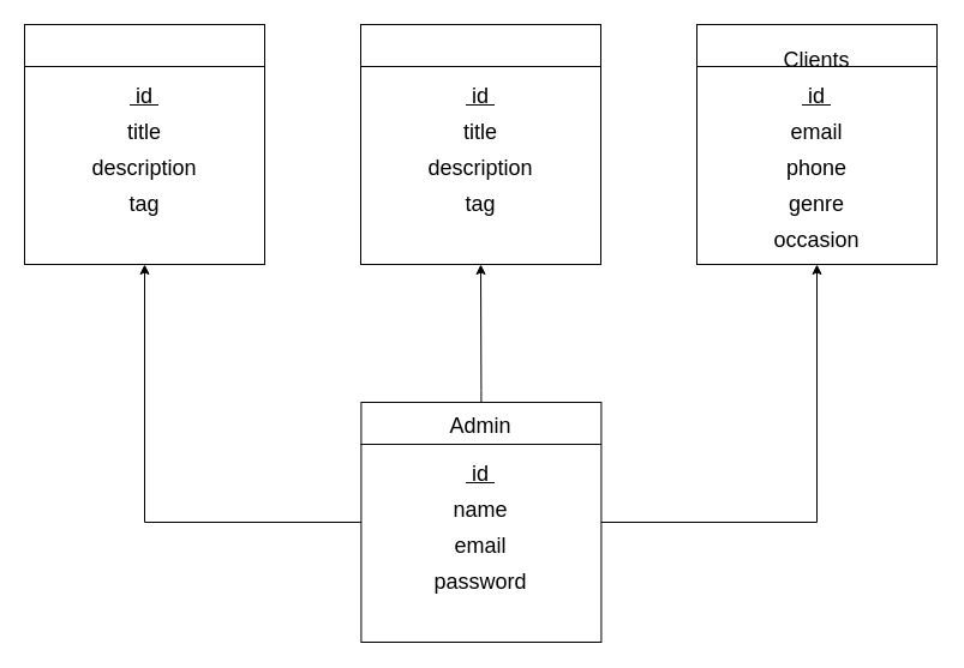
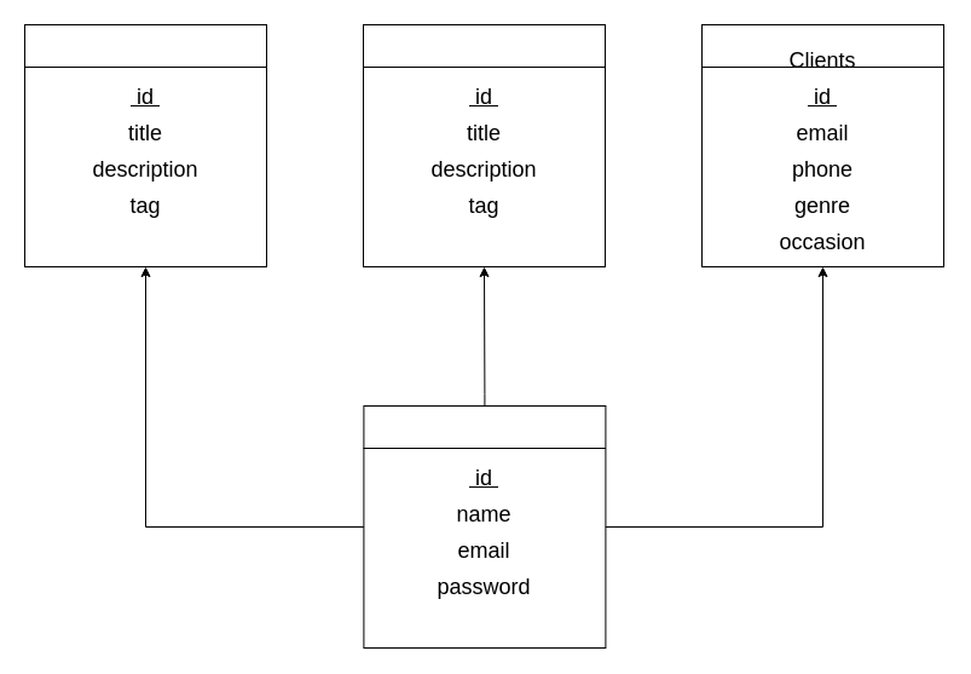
- <mxCell id="7" value="&lt;font style=&quot;font-size: 18px&quot;&gt;Admin&lt;/font&gt;" style="text;html=1;strokeColor=none;fillColor=none;align=center;verticalAlign=middle;whiteSpace=wrap;rounded=0;" vertex="1" parent="1"><mxGeometry x="380.4" y="345" width="40" height="20" as="geometry" /></mxCell>
